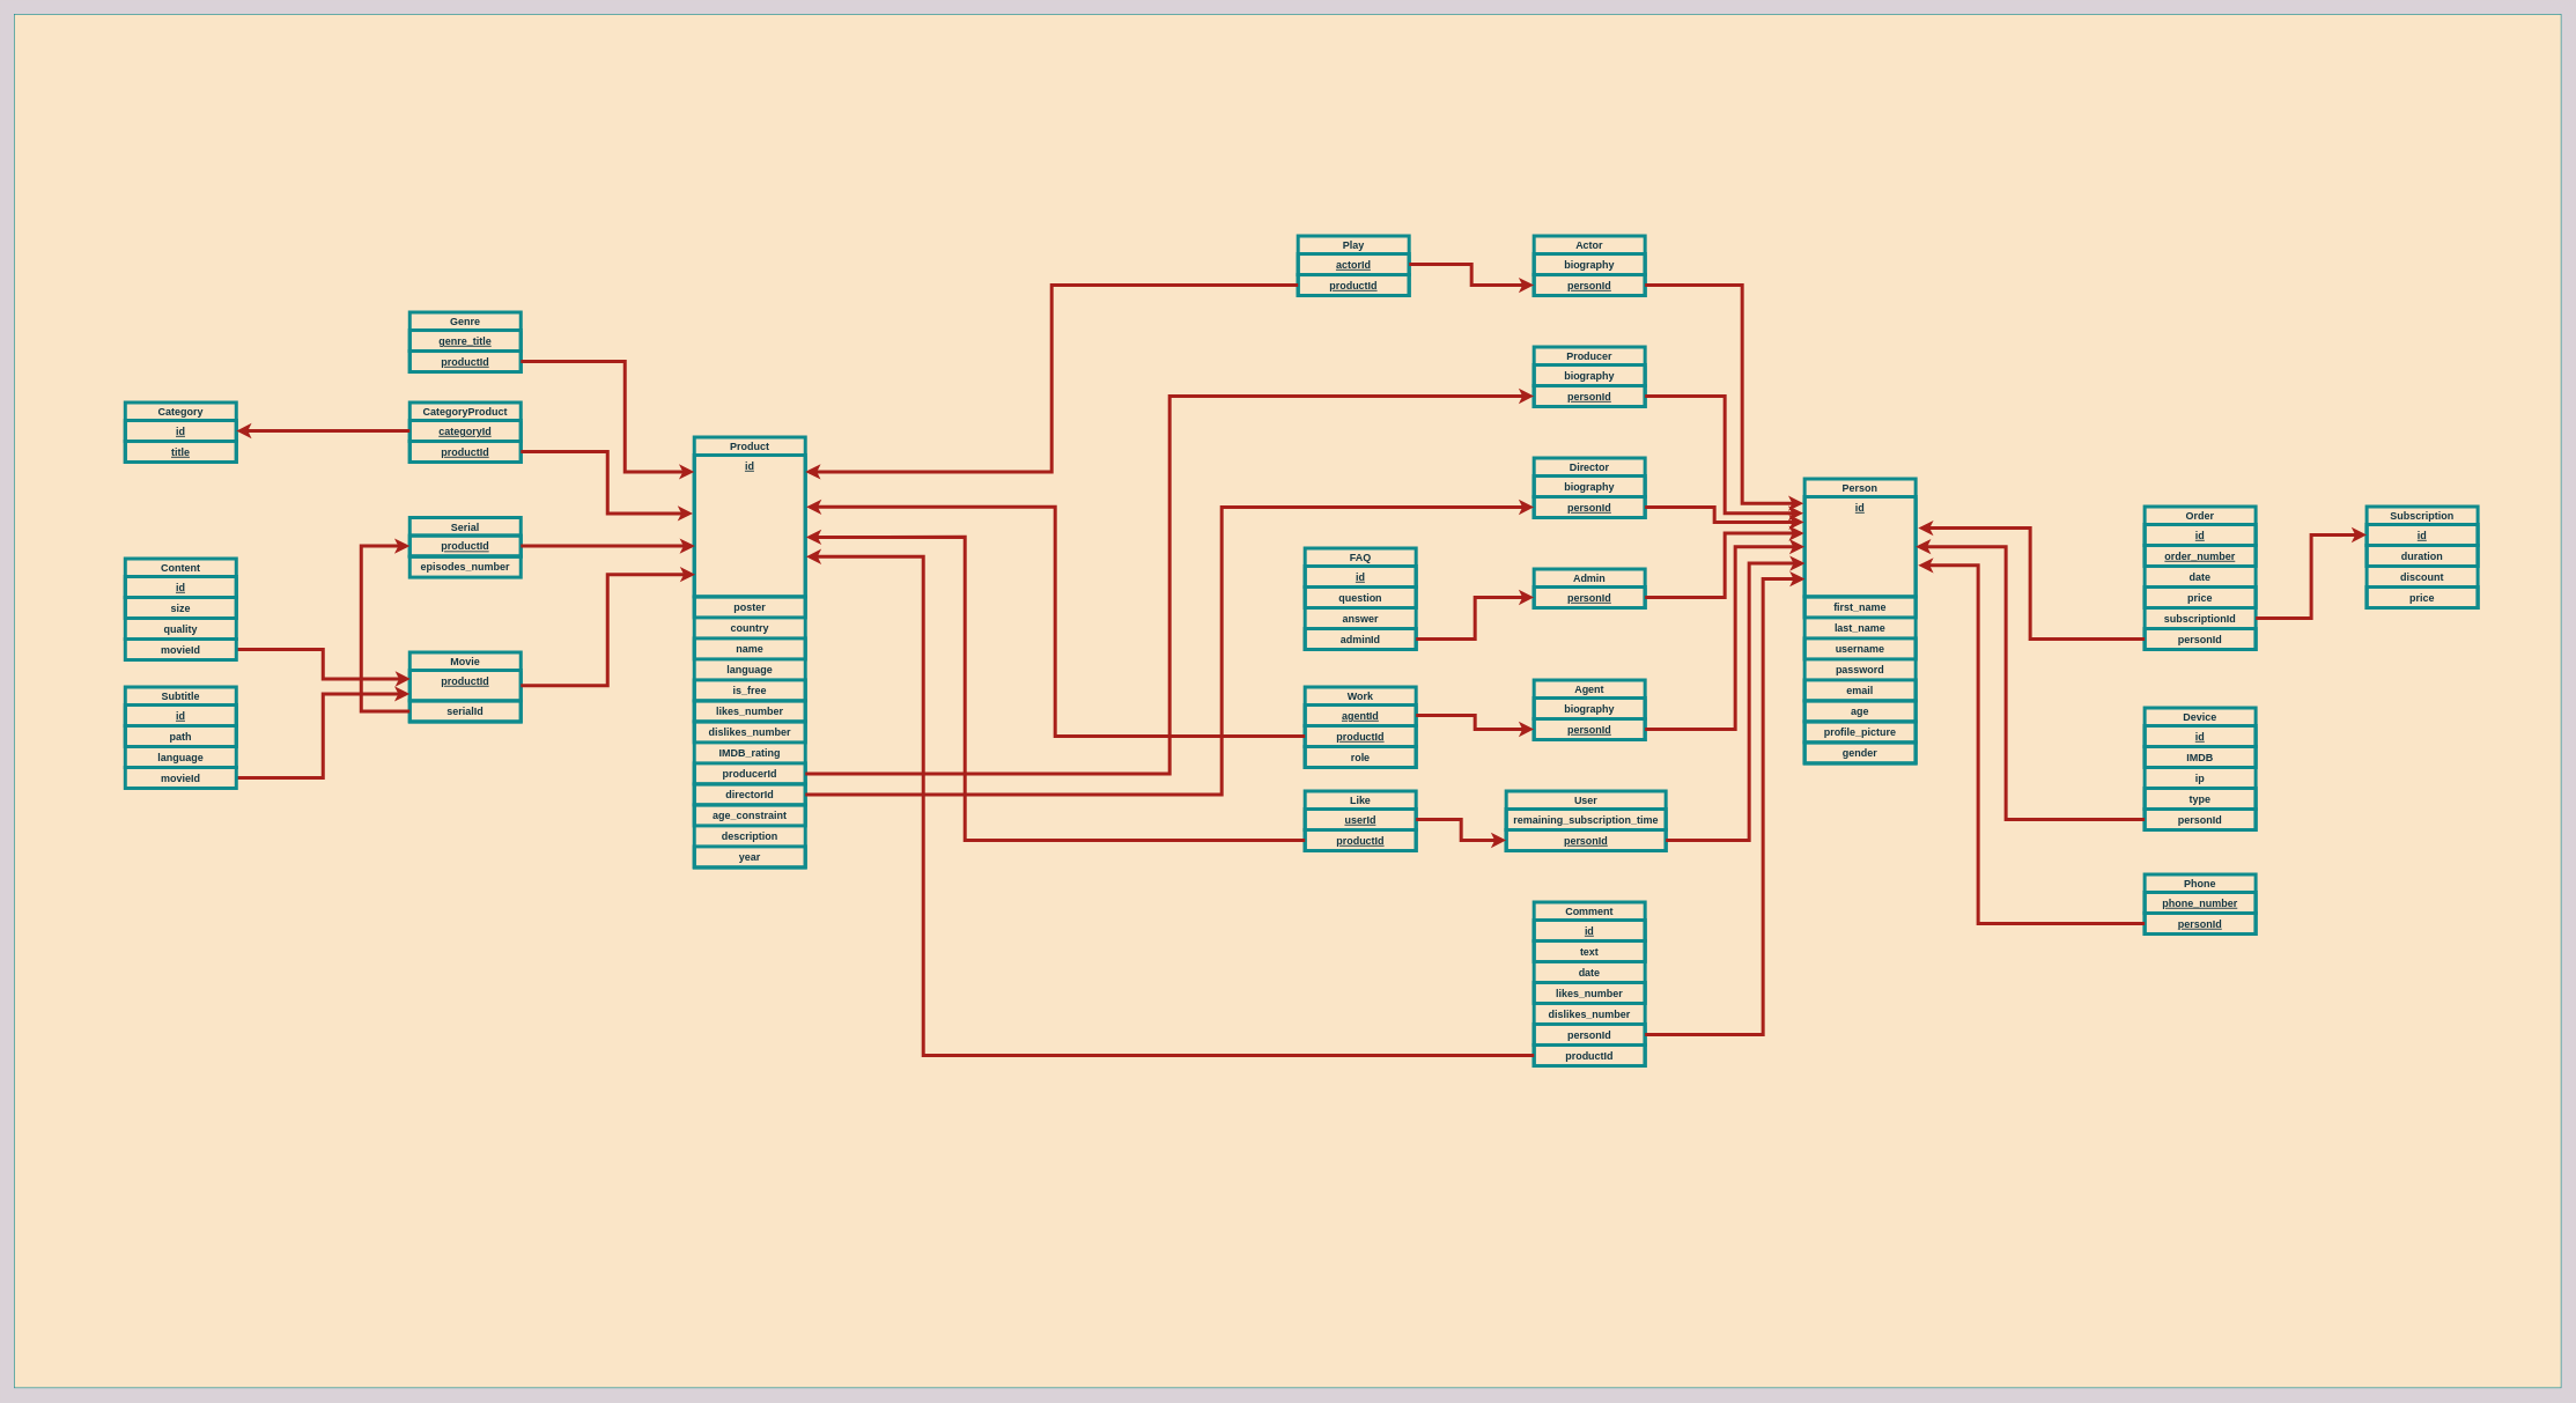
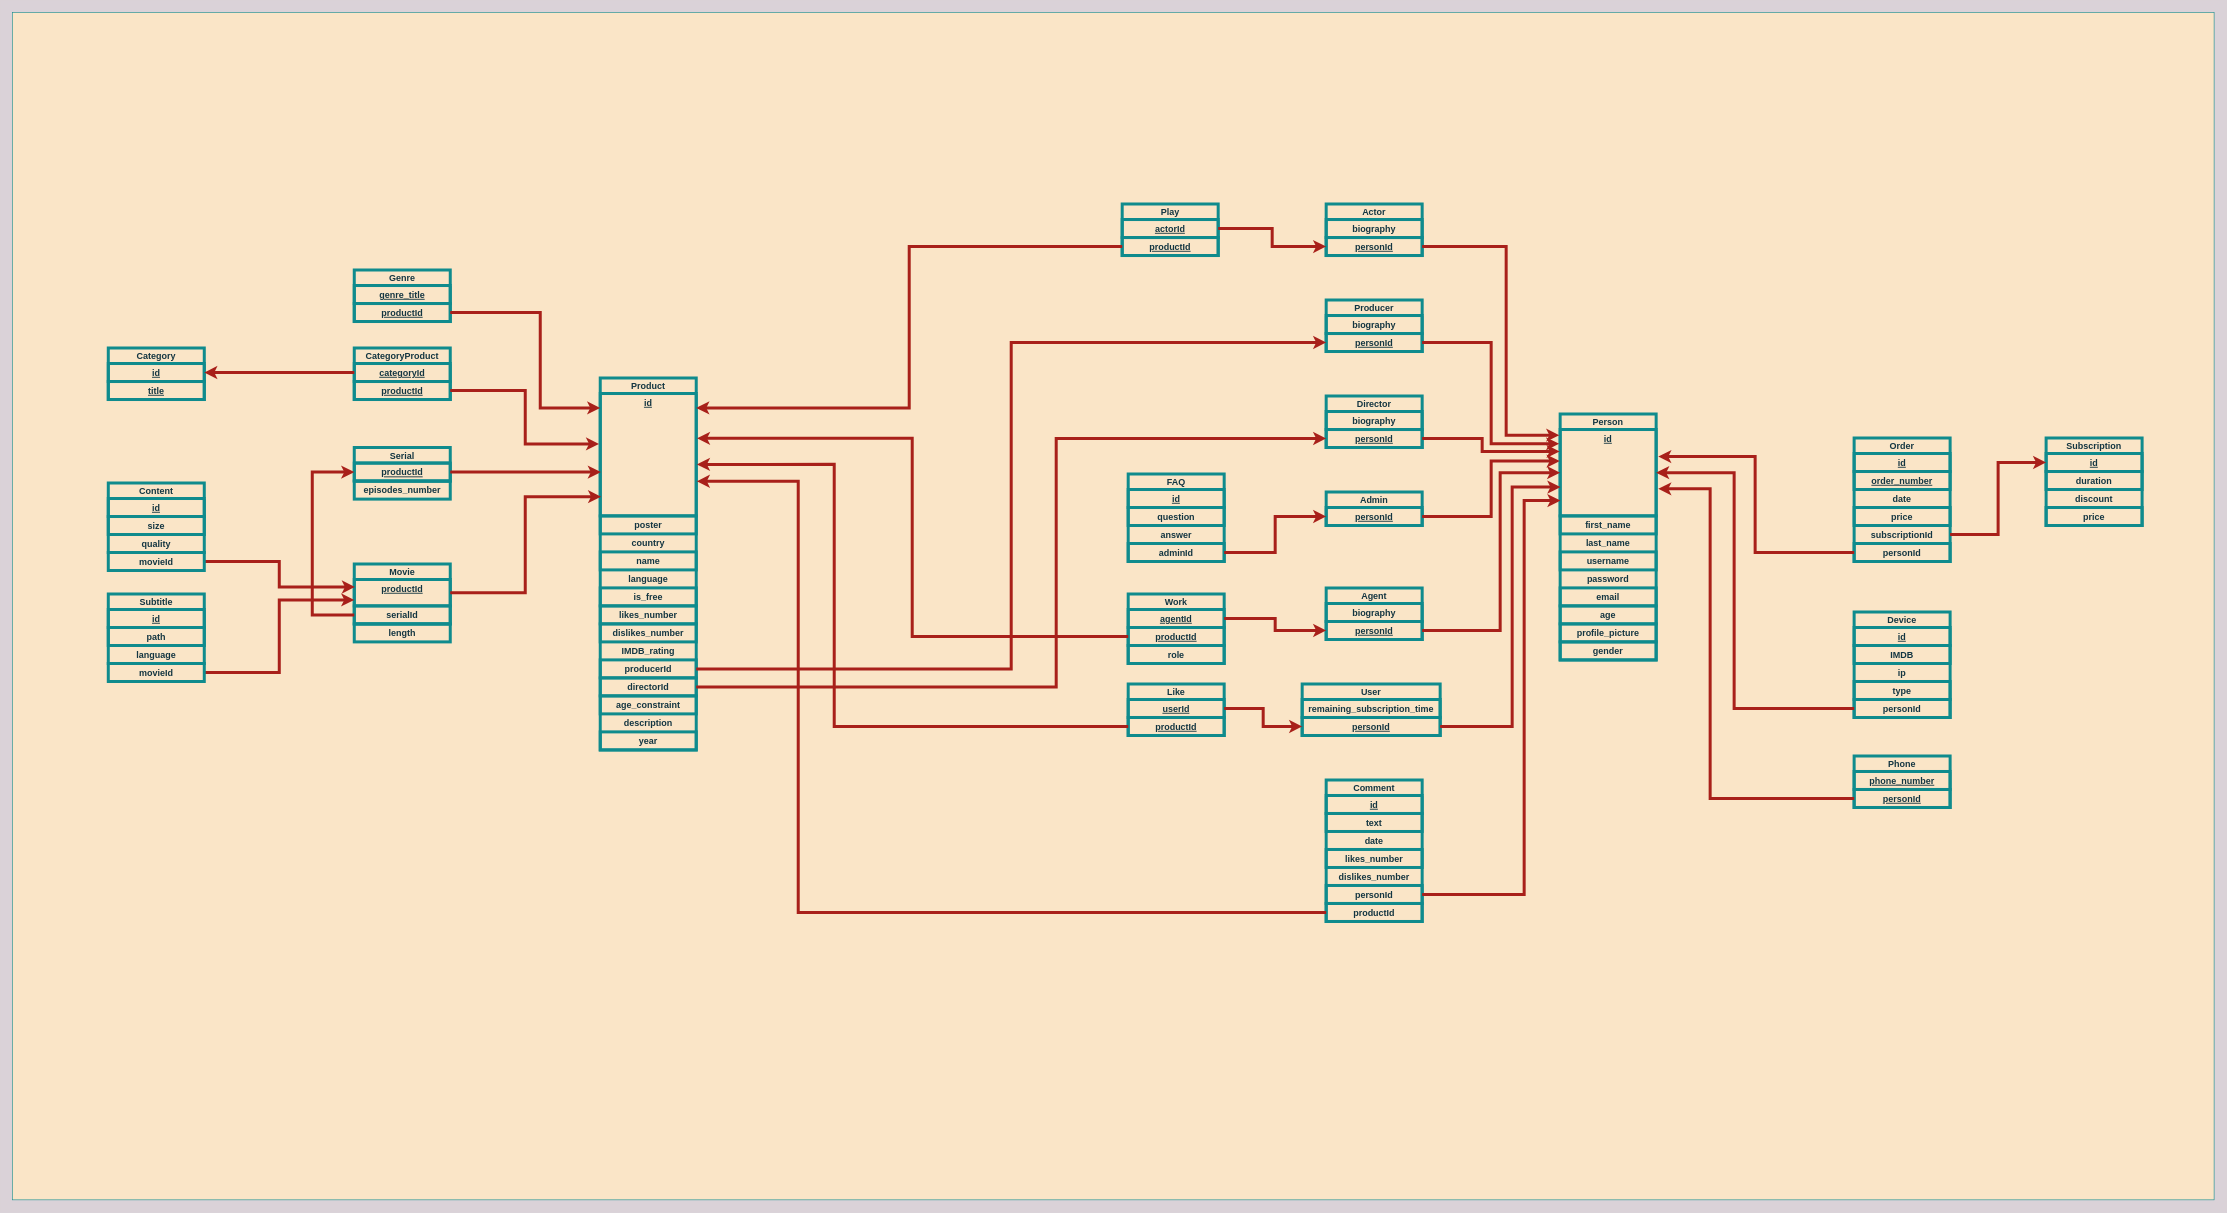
+ <mxCell id="118" value="length" style="text;fillColor=none;spacingLeft=4;spacingRight=4;overflow=hidden;rotatable=0;points=[[0,0.5],[1,0.5]];portConstraint=eastwest;fontSize=15;strokeColor=#0F8B8D;align=center;strokeWidth=5;fontColor=#143642;fontStyle=1" parent="1" vertex="1"><mxGeometry x="590" y="1039" width="160" height="30" as="geometry" /></mxCell>
